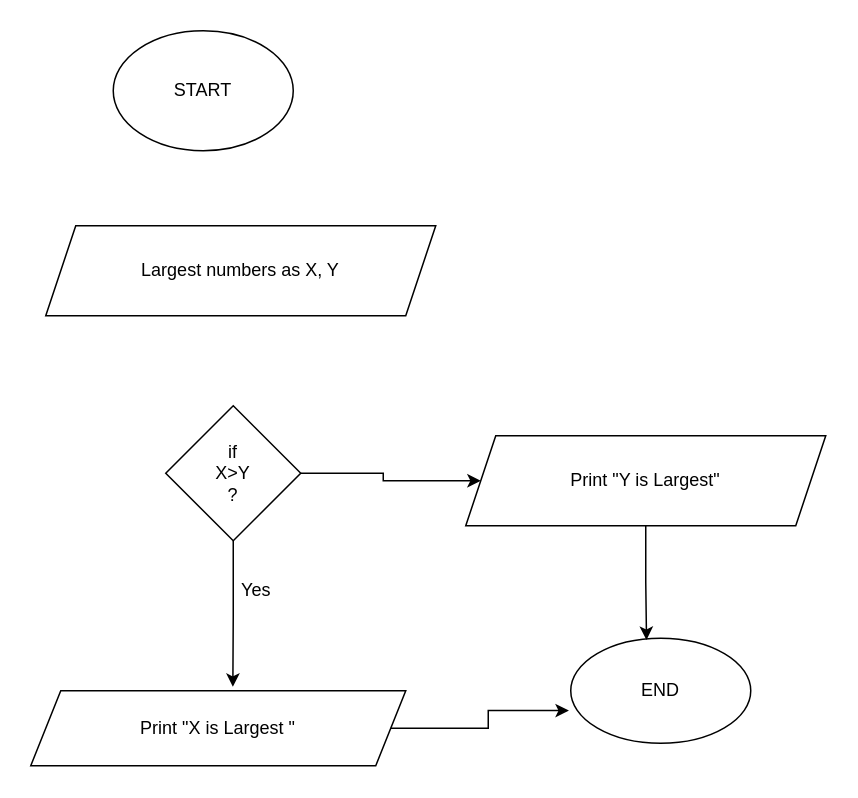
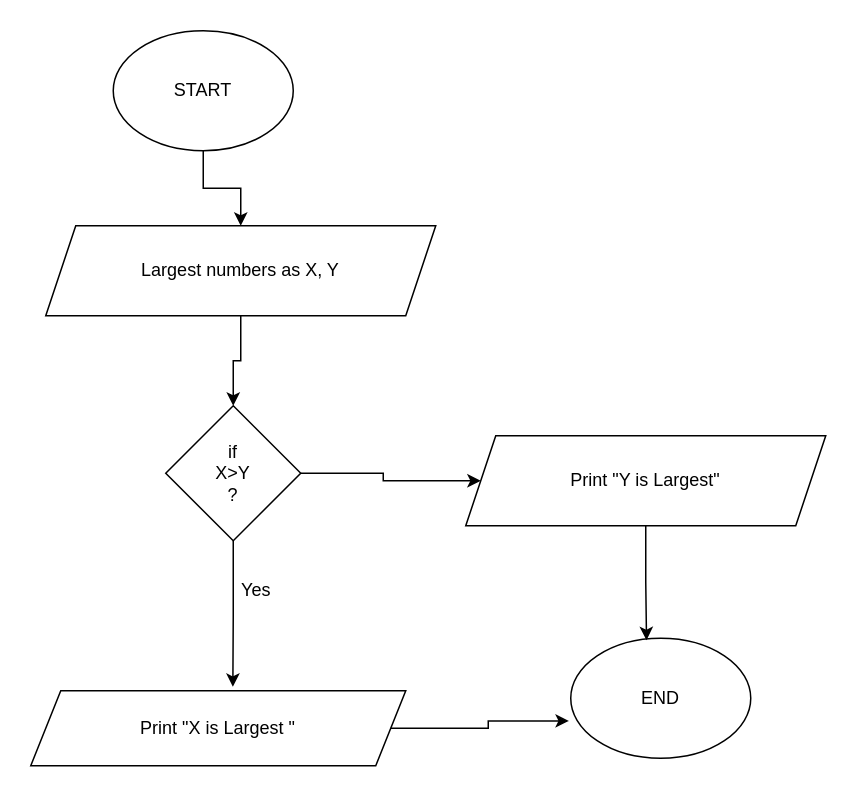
+ <mxCell id="2" style="edgeStyle=orthogonalEdgeStyle;rounded=0;orthogonalLoop=1;jettySize=auto;html=1;" edge="1" parent="1" source="3" target="5"><mxGeometry relative="1" as="geometry" /></mxCell>
+ <mxCell id="4" style="edgeStyle=orthogonalEdgeStyle;rounded=0;orthogonalLoop=1;jettySize=auto;html=1;" edge="1" parent="1" source="5" target="8"><mxGeometry relative="1" as="geometry" /></mxCell>
- <mxCell id="11" value="END" style="ellipse;whiteSpace=wrap;html=1;" vertex="1" parent="1"><mxGeometry x="380" y="425" width="120" height="70" as="geometry" /></mxCell>
+ <mxCell id="11" value="END" style="ellipse;whiteSpace=wrap;html=1;" vertex="1" parent="1"><mxGeometry x="380" y="425" width="120" height="80" as="geometry" /></mxCell>
